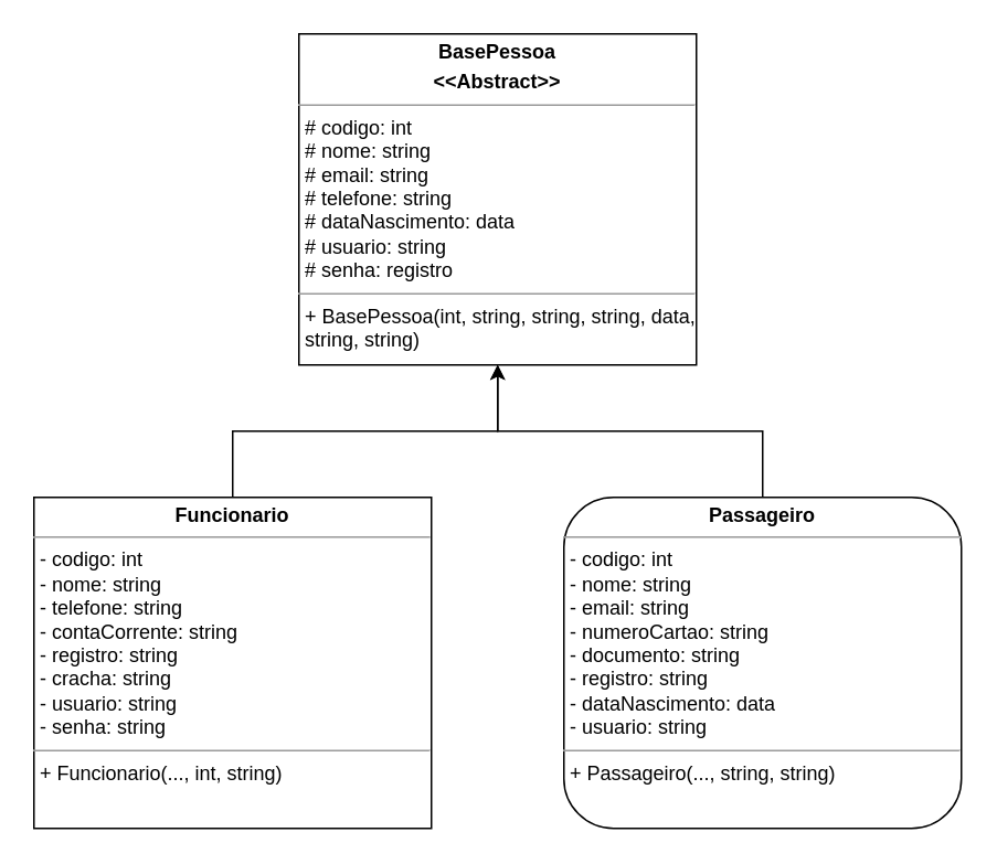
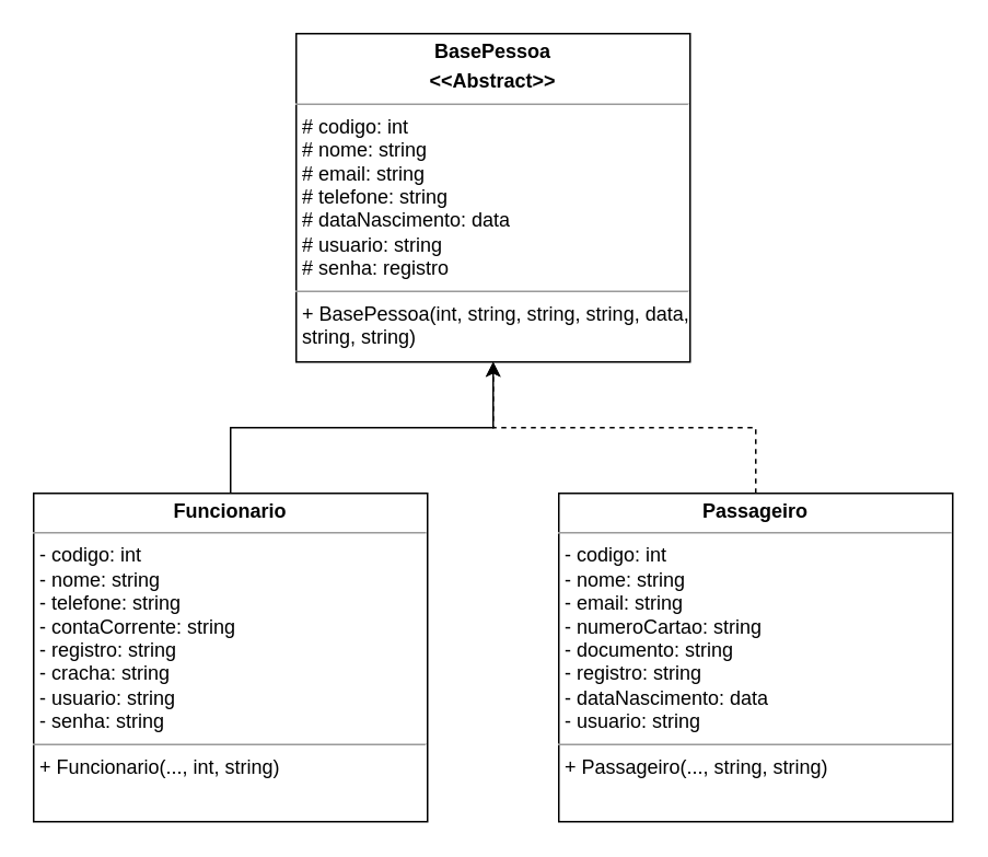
- <mxCell id="5" style="edgeStyle=orthogonalEdgeStyle;rounded=0;orthogonalLoop=1;jettySize=auto;html=1;entryX=0.5;entryY=1;entryDx=0;entryDy=0;" parent="1" source="6" target="2" edge="1"><mxGeometry relative="1" as="geometry" /></mxCell>
+ <mxCell id="5" style="edgeStyle=orthogonalEdgeStyle;rounded=0;orthogonalLoop=1;jettySize=auto;html=1;entryX=0.5;entryY=1;entryDx=0;entryDy=0;dashed=1;" parent="1" source="6" target="2" edge="1"><mxGeometry relative="1" as="geometry" /></mxCell>
- <mxCell id="6" value="&lt;p style=&quot;margin:0px;margin-top:4px;text-align:center;&quot;&gt;&lt;b&gt;Passageiro&lt;/b&gt;&lt;/p&gt;&lt;hr size=&quot;1&quot;&gt;&lt;p style=&quot;margin:0px;margin-left:4px;&quot;&gt;- codigo: int&lt;/p&gt;&lt;p style=&quot;margin:0px;margin-left:4px;&quot;&gt;- nome: string&lt;/p&gt;&lt;p style=&quot;margin:0px;margin-left:4px;&quot;&gt;- email: string&lt;/p&gt;&lt;p style=&quot;margin:0px;margin-left:4px;&quot;&gt;- numeroCartao: string&lt;/p&gt;&lt;p style=&quot;margin:0px;margin-left:4px;&quot;&gt;- documento: string&lt;/p&gt;&lt;p style=&quot;margin:0px;margin-left:4px;&quot;&gt;- registro: string&lt;/p&gt;&lt;p style=&quot;margin:0px;margin-left:4px;&quot;&gt;- dataNascimento: data&lt;/p&gt;&lt;p style=&quot;margin:0px;margin-left:4px;&quot;&gt;- usuario: string&lt;/p&gt;&lt;hr size=&quot;1&quot;&gt;&lt;p style=&quot;margin:0px;margin-left:4px;&quot;&gt;+ Passageiro(..., string, string)&lt;/p&gt;" style="verticalAlign=top;align=left;overflow=fill;fontSize=12;fontFamily=Helvetica;html=1;whiteSpace=wrap;rounded=1;" parent="1" vertex="1"><mxGeometry x="340" y="300" width="240" height="200" as="geometry" /></mxCell>
+ <mxCell id="6" value="&lt;p style=&quot;margin:0px;margin-top:4px;text-align:center;&quot;&gt;&lt;b&gt;Passageiro&lt;/b&gt;&lt;/p&gt;&lt;hr size=&quot;1&quot;&gt;&lt;p style=&quot;margin:0px;margin-left:4px;&quot;&gt;- codigo: int&lt;/p&gt;&lt;p style=&quot;margin:0px;margin-left:4px;&quot;&gt;- nome: string&lt;/p&gt;&lt;p style=&quot;margin:0px;margin-left:4px;&quot;&gt;- email: string&lt;/p&gt;&lt;p style=&quot;margin:0px;margin-left:4px;&quot;&gt;- numeroCartao: string&lt;/p&gt;&lt;p style=&quot;margin:0px;margin-left:4px;&quot;&gt;- documento: string&lt;/p&gt;&lt;p style=&quot;margin:0px;margin-left:4px;&quot;&gt;- registro: string&lt;/p&gt;&lt;p style=&quot;margin:0px;margin-left:4px;&quot;&gt;- dataNascimento: data&lt;/p&gt;&lt;p style=&quot;margin:0px;margin-left:4px;&quot;&gt;- usuario: string&lt;/p&gt;&lt;hr size=&quot;1&quot;&gt;&lt;p style=&quot;margin:0px;margin-left:4px;&quot;&gt;+ Passageiro(..., string, string)&lt;/p&gt;" style="verticalAlign=top;align=left;overflow=fill;fontSize=12;fontFamily=Helvetica;html=1;whiteSpace=wrap;" parent="1" vertex="1"><mxGeometry x="340" y="300" width="240" height="200" as="geometry" /></mxCell>
